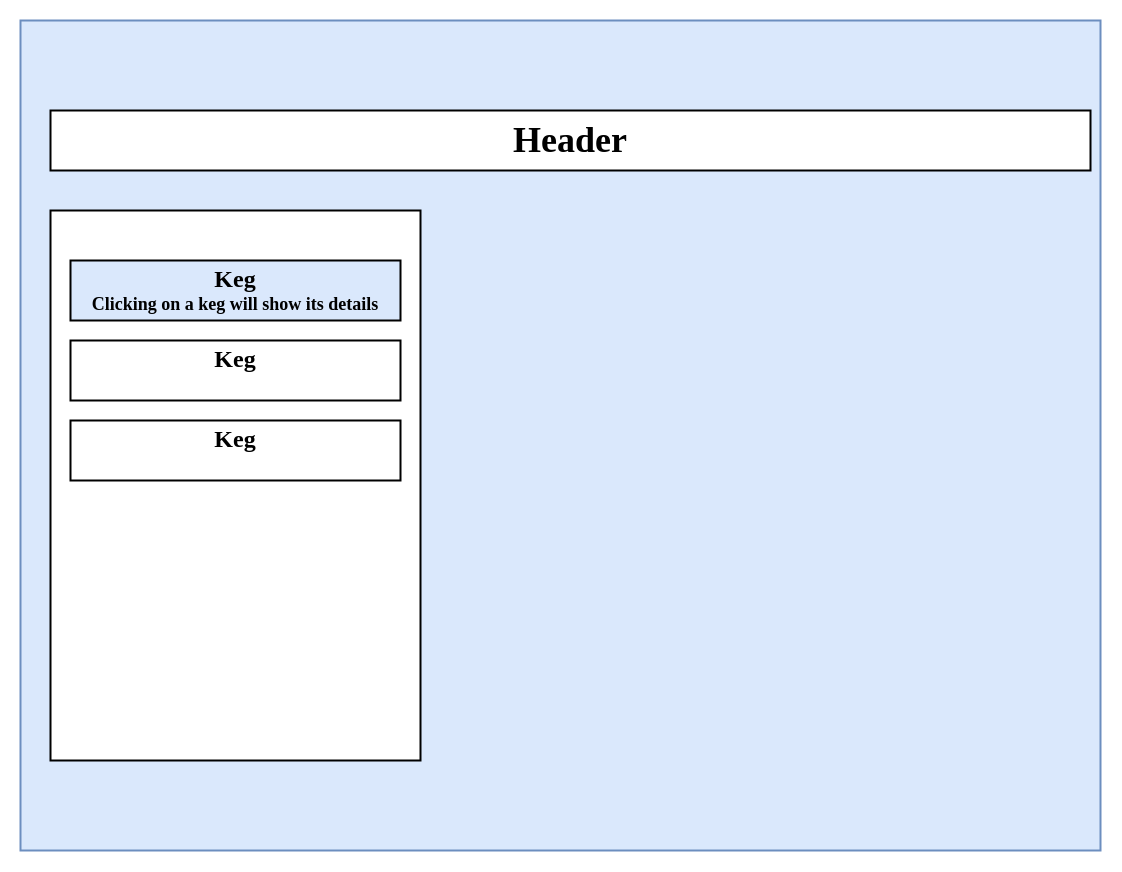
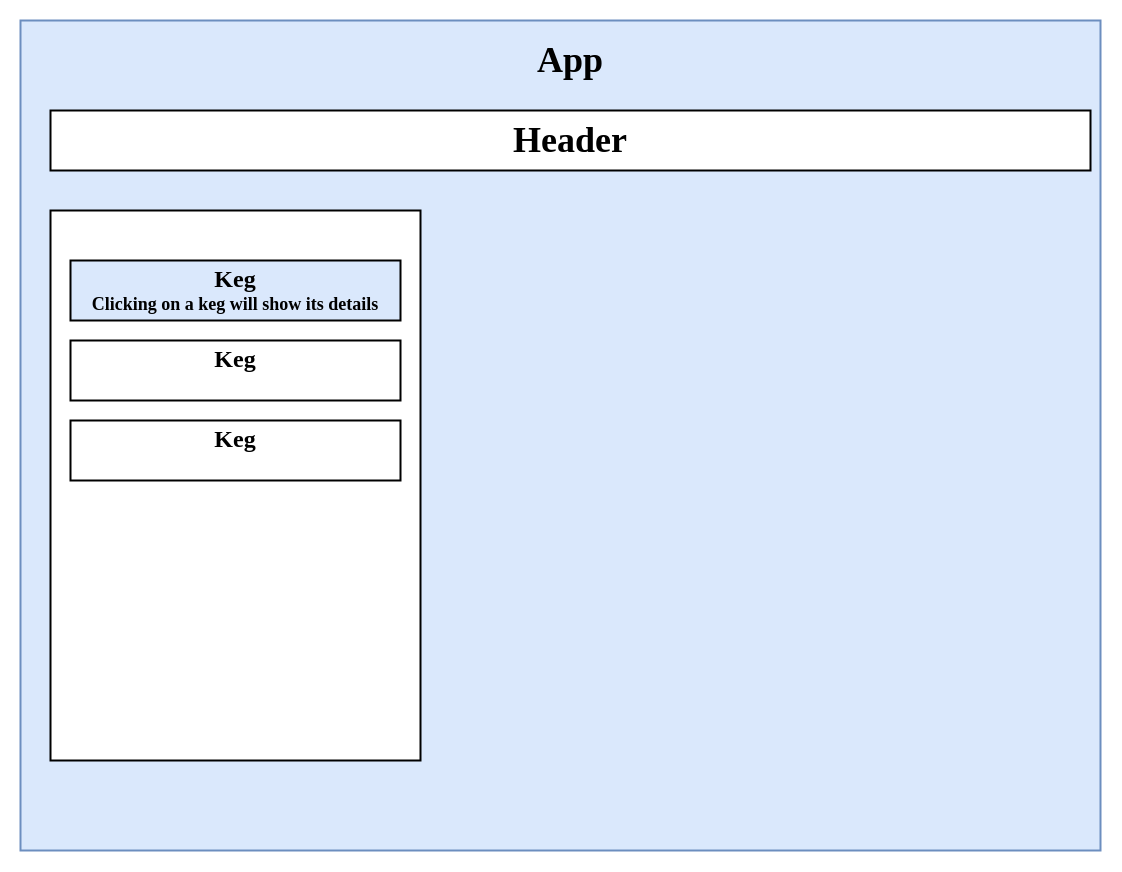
+ <mxCell id="3" value="&lt;font data-font-src=&quot;https://fonts.googleapis.com/css?family=Roboto&quot; style=&quot;font-size: 36px&quot; face=&quot;gill sans mt&quot;&gt;&lt;b&gt;App&lt;/b&gt;&lt;/font&gt;" style="text;html=1;strokeColor=none;fillColor=none;align=center;verticalAlign=middle;whiteSpace=wrap;rounded=0;" vertex="1" parent="1"><mxGeometry x="520" y="20" width="100" height="80" as="geometry" /></mxCell>
